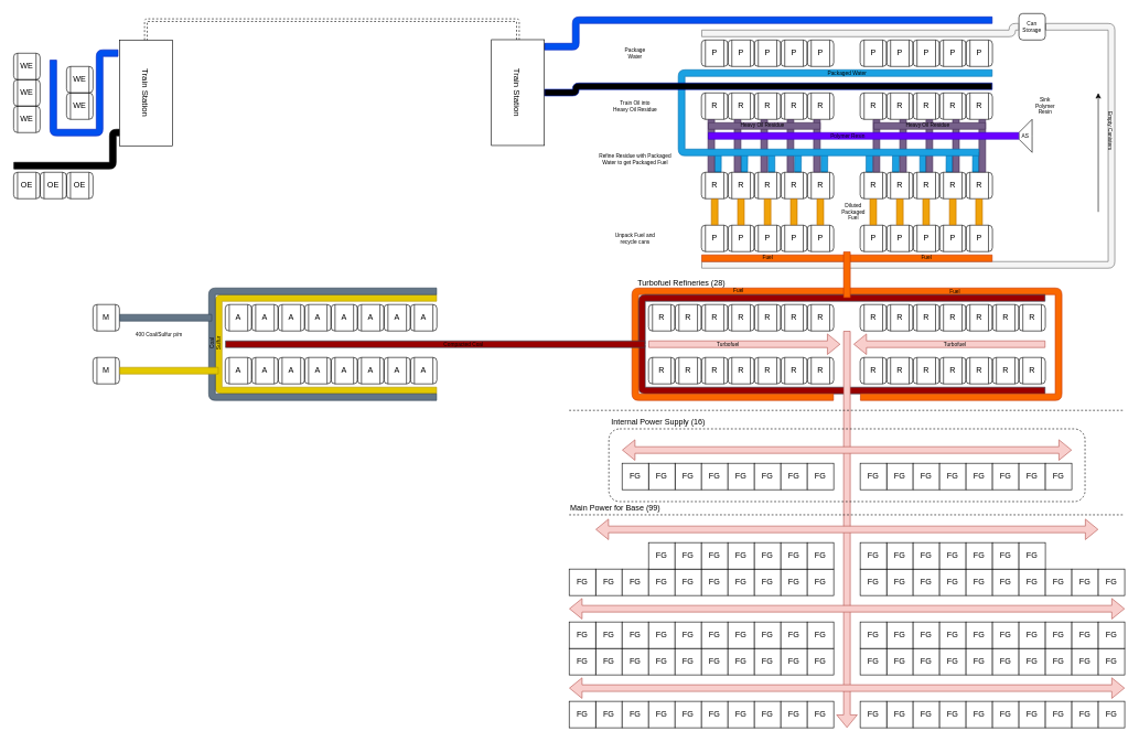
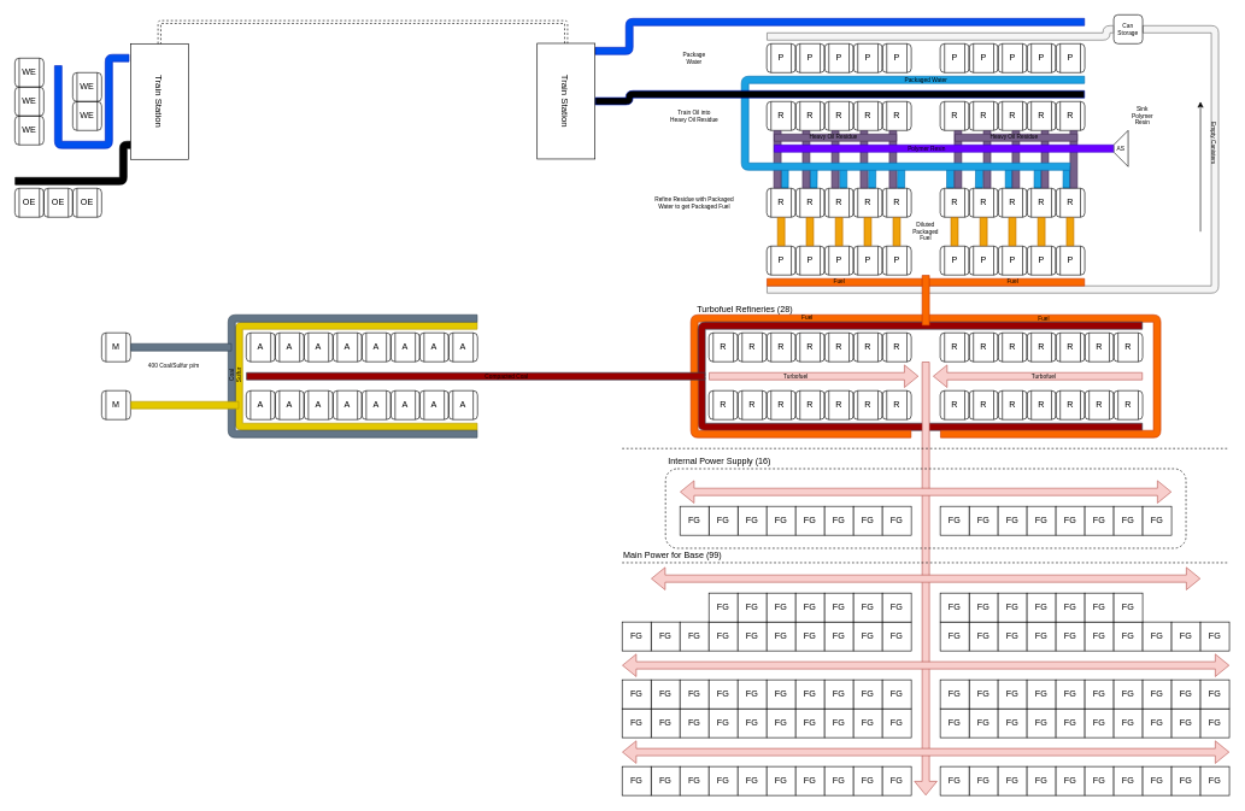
- <mxCell id="426" value="Refine Residue with Packaged Water to get Packaged Fuel" style="text;html=1;strokeColor=none;fillColor=none;align=center;verticalAlign=middle;whiteSpace=wrap;rounded=0;labelBackgroundColor=none;fontSize=8;" parent="1" vertex="1"><mxGeometry x="900" y="230" width="120" height="20" as="geometry" /></mxCell>
+ <mxCell id="426" value="Refine Residue with Packaged Water to get Packaged Fuel" style="text;html=1;strokeColor=none;fillColor=none;align=center;verticalAlign=middle;whiteSpace=wrap;rounded=0;labelBackgroundColor=none;fontSize=8;" parent="1" vertex="1"><mxGeometry x="900" y="270" width="120" height="20" as="geometry" /></mxCell>
- <mxCell id="357" value="Diluted Packaged Fuel" style="text;html=1;strokeColor=none;fillColor=none;align=center;verticalAlign=middle;whiteSpace=wrap;rounded=0;labelBackgroundColor=none;fontSize=8;" parent="1" vertex="1"><mxGeometry x="1270" y="310" width="40" height="20" as="geometry" /></mxCell>
+ <mxCell id="357" value="Diluted Packaged Fuel" style="text;html=1;strokeColor=none;fillColor=none;align=center;verticalAlign=middle;whiteSpace=wrap;rounded=0;labelBackgroundColor=none;fontSize=8;" parent="1" vertex="1"><mxGeometry x="1260" y="310" width="40" height="20" as="geometry" /></mxCell>
- <mxCell id="427" value="Unpack Fuel and recycle cans" style="text;html=1;strokeColor=none;fillColor=none;align=center;verticalAlign=middle;whiteSpace=wrap;rounded=0;labelBackgroundColor=none;fontSize=8;" parent="1" vertex="1"><mxGeometry x="925" y="350" width="70" height="20" as="geometry" /></mxCell>
